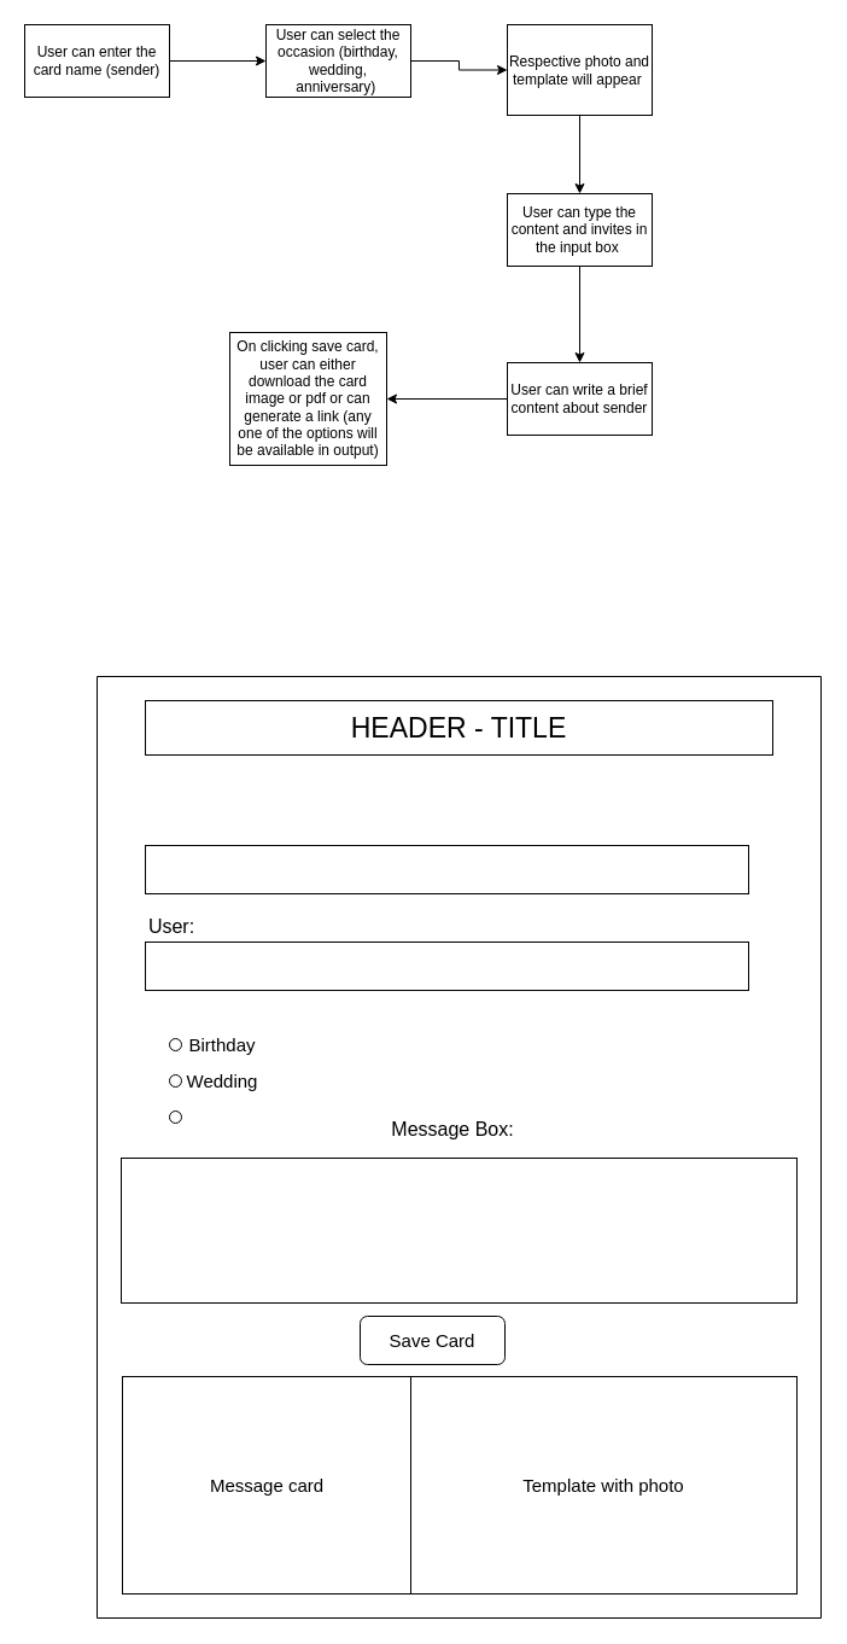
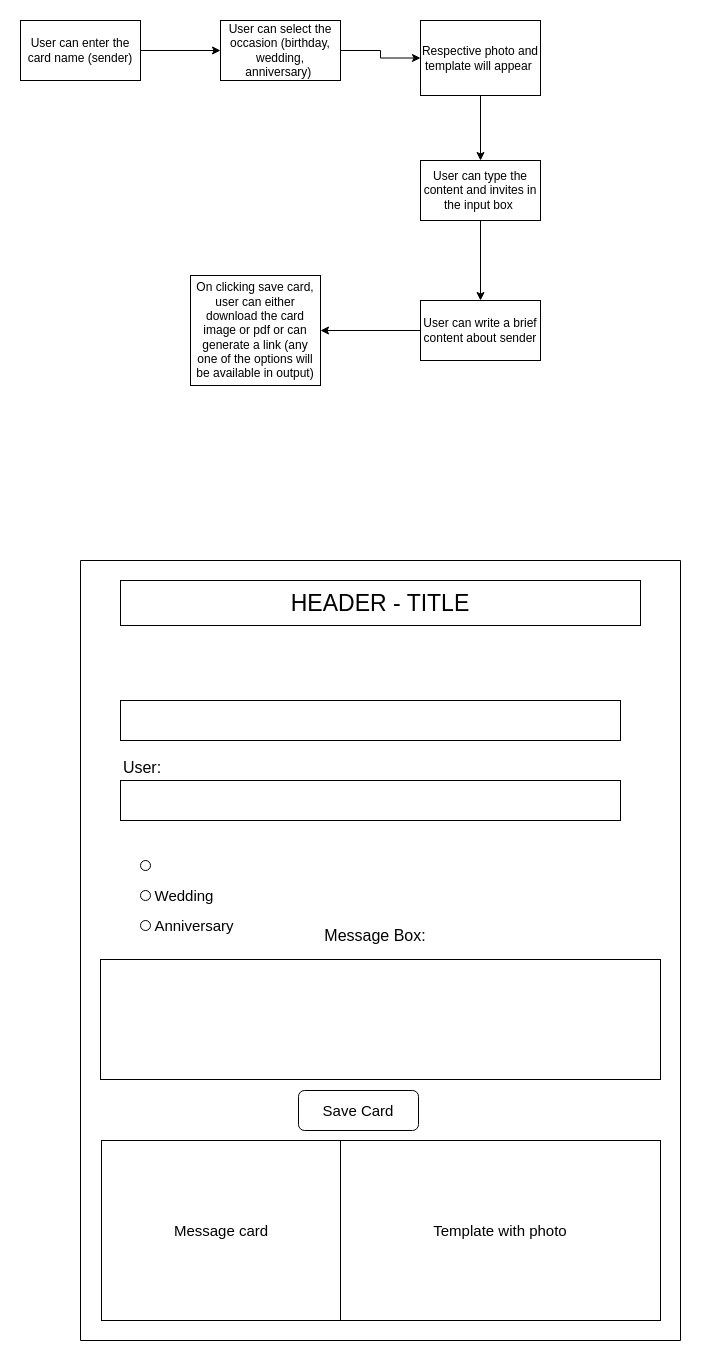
- <mxCell id="20" value="&lt;span style=&quot;font-size: 15px;&quot;&gt;Birthday&lt;/span&gt;" style="text;html=1;strokeColor=none;fillColor=none;align=center;verticalAlign=middle;whiteSpace=wrap;rounded=0;fontSize=16;" parent="13" vertex="1"><mxGeometry x="74" y="290" width="60" height="30" as="geometry" /></mxCell>
+ <mxCell id="24" value="Anniversary" style="text;html=1;strokeColor=none;fillColor=none;align=center;verticalAlign=middle;whiteSpace=wrap;rounded=0;fontSize=15;" parent="13" vertex="1"><mxGeometry x="84" y="350" width="60" height="30" as="geometry" /></mxCell>
